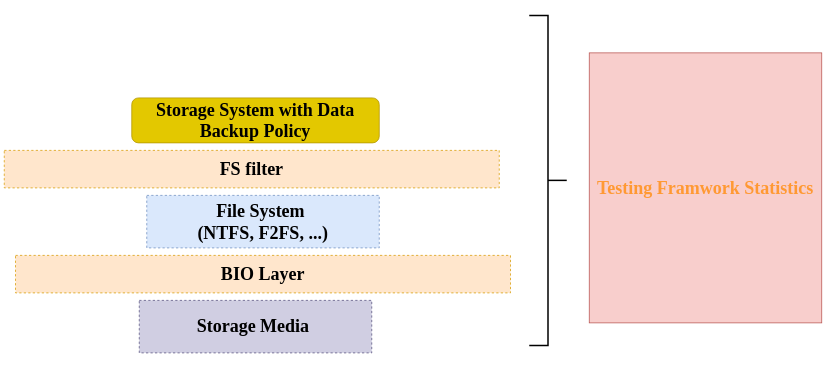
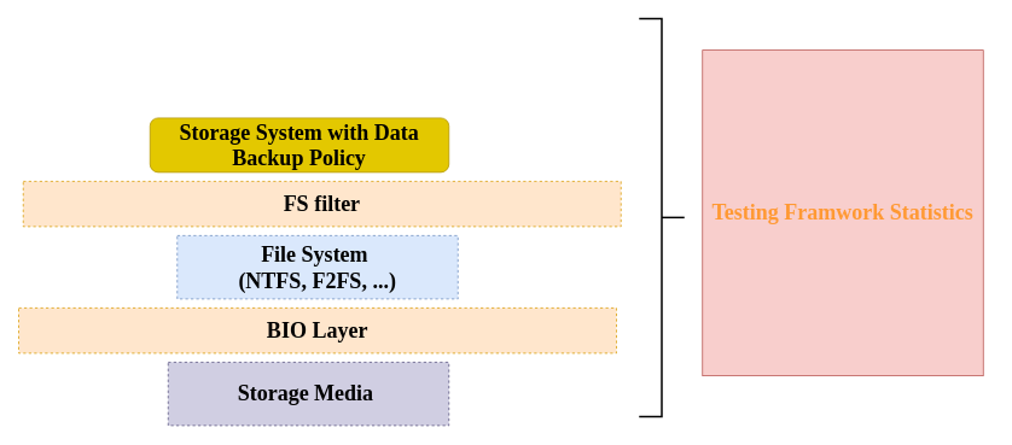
- <mxCell id="4" value="&lt;h1&gt;&lt;font face=&quot;Georgia&quot;&gt;Storage System with Data Backup Policy&lt;/font&gt;&lt;/h1&gt;" style="rounded=1;whiteSpace=wrap;html=1;fillColor=#e3c800;fontColor=#000000;strokeColor=#B09500;" parent="1" vertex="1"><mxGeometry x="175" y="130" width="330" height="60" as="geometry" /></mxCell>
+ <mxCell id="4" value="&lt;h1&gt;&lt;font face=&quot;Georgia&quot;&gt;Storage System with Data Backup Policy&lt;/font&gt;&lt;/h1&gt;" style="rounded=1;whiteSpace=wrap;html=1;fillColor=#e3c800;fontColor=#000000;strokeColor=#B09500;" parent="1" vertex="1"><mxGeometry x="165" y="130" width="330" height="60" as="geometry" /></mxCell>
- <mxCell id="2" value="&lt;h1&gt;&lt;font face=&quot;Georgia&quot;&gt;FS filter&lt;/font&gt;&lt;/h1&gt;" style="rounded=0;whiteSpace=wrap;html=1;fillColor=#ffe6cc;strokeColor=#d79b00;dashed=1;" parent="1" vertex="1"><mxGeometry x="5" y="200" width="660" height="50" as="geometry" /></mxCell>
+ <mxCell id="2" value="&lt;h1&gt;&lt;font face=&quot;Georgia&quot;&gt;FS filter&lt;/font&gt;&lt;/h1&gt;" style="rounded=0;whiteSpace=wrap;html=1;fillColor=#ffe6cc;strokeColor=#d79b00;dashed=1;" parent="1" vertex="1"><mxGeometry x="25" y="200" width="660" height="50" as="geometry" /></mxCell>
- <mxCell id="8" value="&lt;h1&gt;&lt;font color=&quot;#ff9933&quot; face=&quot;Georgia&quot;&gt;Testing Framwork Statistics&lt;/font&gt;&lt;/h1&gt;" style="rounded=0;whiteSpace=wrap;html=1;fillColor=#f8cecc;strokeColor=#b85450;" vertex="1" parent="1"><mxGeometry x="785" y="70" width="310" height="360" as="geometry" /></mxCell>
+ <mxCell id="8" value="&lt;h1&gt;&lt;font color=&quot;#ff9933&quot; face=&quot;Georgia&quot;&gt;Testing Framwork Statistics&lt;/font&gt;&lt;/h1&gt;" style="rounded=0;whiteSpace=wrap;html=1;fillColor=#f8cecc;strokeColor=#b85450;" vertex="1" parent="1"><mxGeometry x="775" y="55" width="310" height="360" as="geometry" /></mxCell>
